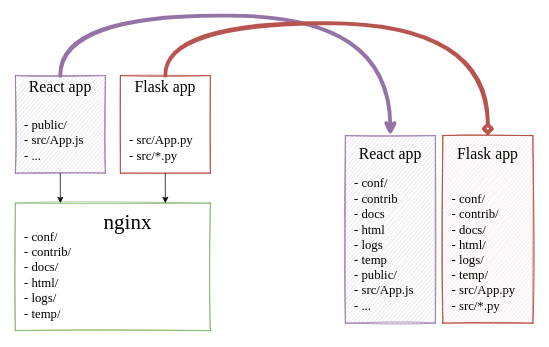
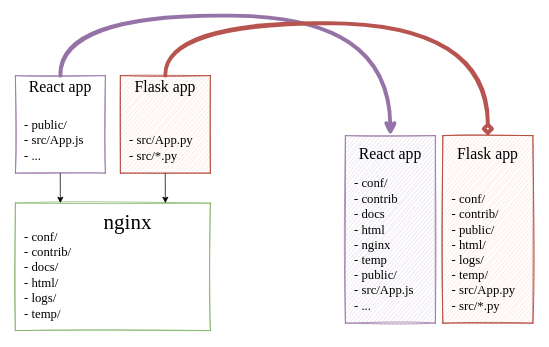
- <mxCell id="3" value="- public/&lt;br&gt;- src/App.js&lt;br&gt;- ..." style="rounded=0;whiteSpace=wrap;html=1;fillColor=#e1d5e7;strokeColor=#9673a6;sketch=1;fontFamily=Architects Daughter;horizontal=1;fontSize=17;spacingLeft=10;spacingBottom=10;align=left;verticalAlign=bottom;" vertex="1" parent="1"><mxGeometry x="20" y="100" width="120" height="130" as="geometry" /></mxCell>
+ <mxCell id="3" value="- public/&lt;br&gt;- src/App.js&lt;br&gt;- ..." style="rounded=0;whiteSpace=wrap;html=1;fillColor=#ffffff;strokeColor=#9673a6;sketch=1;fontFamily=Architects Daughter;horizontal=1;fontSize=17;spacingLeft=10;spacingBottom=10;align=left;verticalAlign=bottom;" vertex="1" parent="1"><mxGeometry x="20" y="100" width="120" height="130" as="geometry" /></mxCell>
- <mxCell id="4" value="- src/App.py&lt;br&gt;- src/*.py" style="rounded=0;whiteSpace=wrap;html=1;fillColor=#ffffff;strokeColor=#ae4132;sketch=1;fontFamily=Architects Daughter;horizontal=1;fontSize=17;align=left;verticalAlign=bottom;spacingBottom=10;spacingLeft=10;" vertex="1" parent="1"><mxGeometry x="160" y="100" width="120" height="130" as="geometry" /></mxCell>
+ <mxCell id="4" value="- src/App.py&lt;br&gt;- src/*.py" style="rounded=0;whiteSpace=wrap;html=1;fillColor=#fad9d5;strokeColor=#ae4132;sketch=1;fontFamily=Architects Daughter;horizontal=1;fontSize=17;align=left;verticalAlign=bottom;spacingBottom=10;spacingLeft=10;" vertex="1" parent="1"><mxGeometry x="160" y="100" width="120" height="130" as="geometry" /></mxCell>
- <mxCell id="12" value="&lt;div&gt;- conf/&lt;/div&gt;&lt;div&gt;- contrib&lt;/div&gt;&lt;div&gt;- docs&lt;/div&gt;&lt;div&gt;- html&lt;/div&gt;&lt;div&gt;- logs&lt;/div&gt;&lt;div&gt;- temp&lt;/div&gt;- public/&lt;br&gt;- src/App.js&lt;br&gt;- ..." style="rounded=0;whiteSpace=wrap;html=1;fillColor=#e1d5e7;strokeColor=#9673a6;sketch=1;fontFamily=Architects Daughter;horizontal=1;fontSize=17;spacingLeft=10;spacingBottom=10;align=left;verticalAlign=bottom;" vertex="1" parent="1"><mxGeometry x="460" y="180" width="120" height="250" as="geometry" /></mxCell>
+ <mxCell id="12" value="&lt;div&gt;- conf/&lt;/div&gt;&lt;div&gt;- contrib&lt;/div&gt;&lt;div&gt;- docs&lt;/div&gt;&lt;div&gt;- html&lt;/div&gt;&lt;div&gt;- nginx&lt;/div&gt;&lt;div&gt;- temp&lt;/div&gt;- public/&lt;br&gt;- src/App.js&lt;br&gt;- ..." style="rounded=0;whiteSpace=wrap;html=1;fillColor=#e1d5e7;strokeColor=#9673a6;sketch=1;fontFamily=Architects Daughter;horizontal=1;fontSize=17;spacingLeft=10;spacingBottom=10;align=left;verticalAlign=bottom;" vertex="1" parent="1"><mxGeometry x="460" y="180" width="120" height="250" as="geometry" /></mxCell>
- <mxCell id="14" value="&lt;div&gt;- conf/&lt;/div&gt;&lt;div&gt;- contrib/&lt;/div&gt;&lt;div&gt;- docs/&lt;/div&gt;&lt;div&gt;- html/&lt;/div&gt;&lt;div&gt;- logs/&lt;/div&gt;&lt;div&gt;- temp/&lt;/div&gt;- src/App.py&lt;br&gt;- src/*.py" style="rounded=0;whiteSpace=wrap;html=1;fillColor=#fad9d5;strokeColor=#ae4132;sketch=1;fontFamily=Architects Daughter;horizontal=1;fontSize=17;align=left;verticalAlign=bottom;spacingBottom=10;spacingLeft=10;" vertex="1" parent="1"><mxGeometry x="590" y="180" width="120" height="250" as="geometry" /></mxCell>
+ <mxCell id="14" value="&lt;div&gt;- conf/&lt;/div&gt;&lt;div&gt;- contrib/&lt;/div&gt;&lt;div&gt;- public/&lt;/div&gt;&lt;div&gt;- html/&lt;/div&gt;&lt;div&gt;- logs/&lt;/div&gt;&lt;div&gt;- temp/&lt;/div&gt;- src/App.py&lt;br&gt;- src/*.py" style="rounded=0;whiteSpace=wrap;html=1;fillColor=#fad9d5;strokeColor=#ae4132;sketch=1;fontFamily=Architects Daughter;horizontal=1;fontSize=17;align=left;verticalAlign=bottom;spacingBottom=10;spacingLeft=10;" vertex="1" parent="1"><mxGeometry x="590" y="180" width="120" height="250" as="geometry" /></mxCell>
